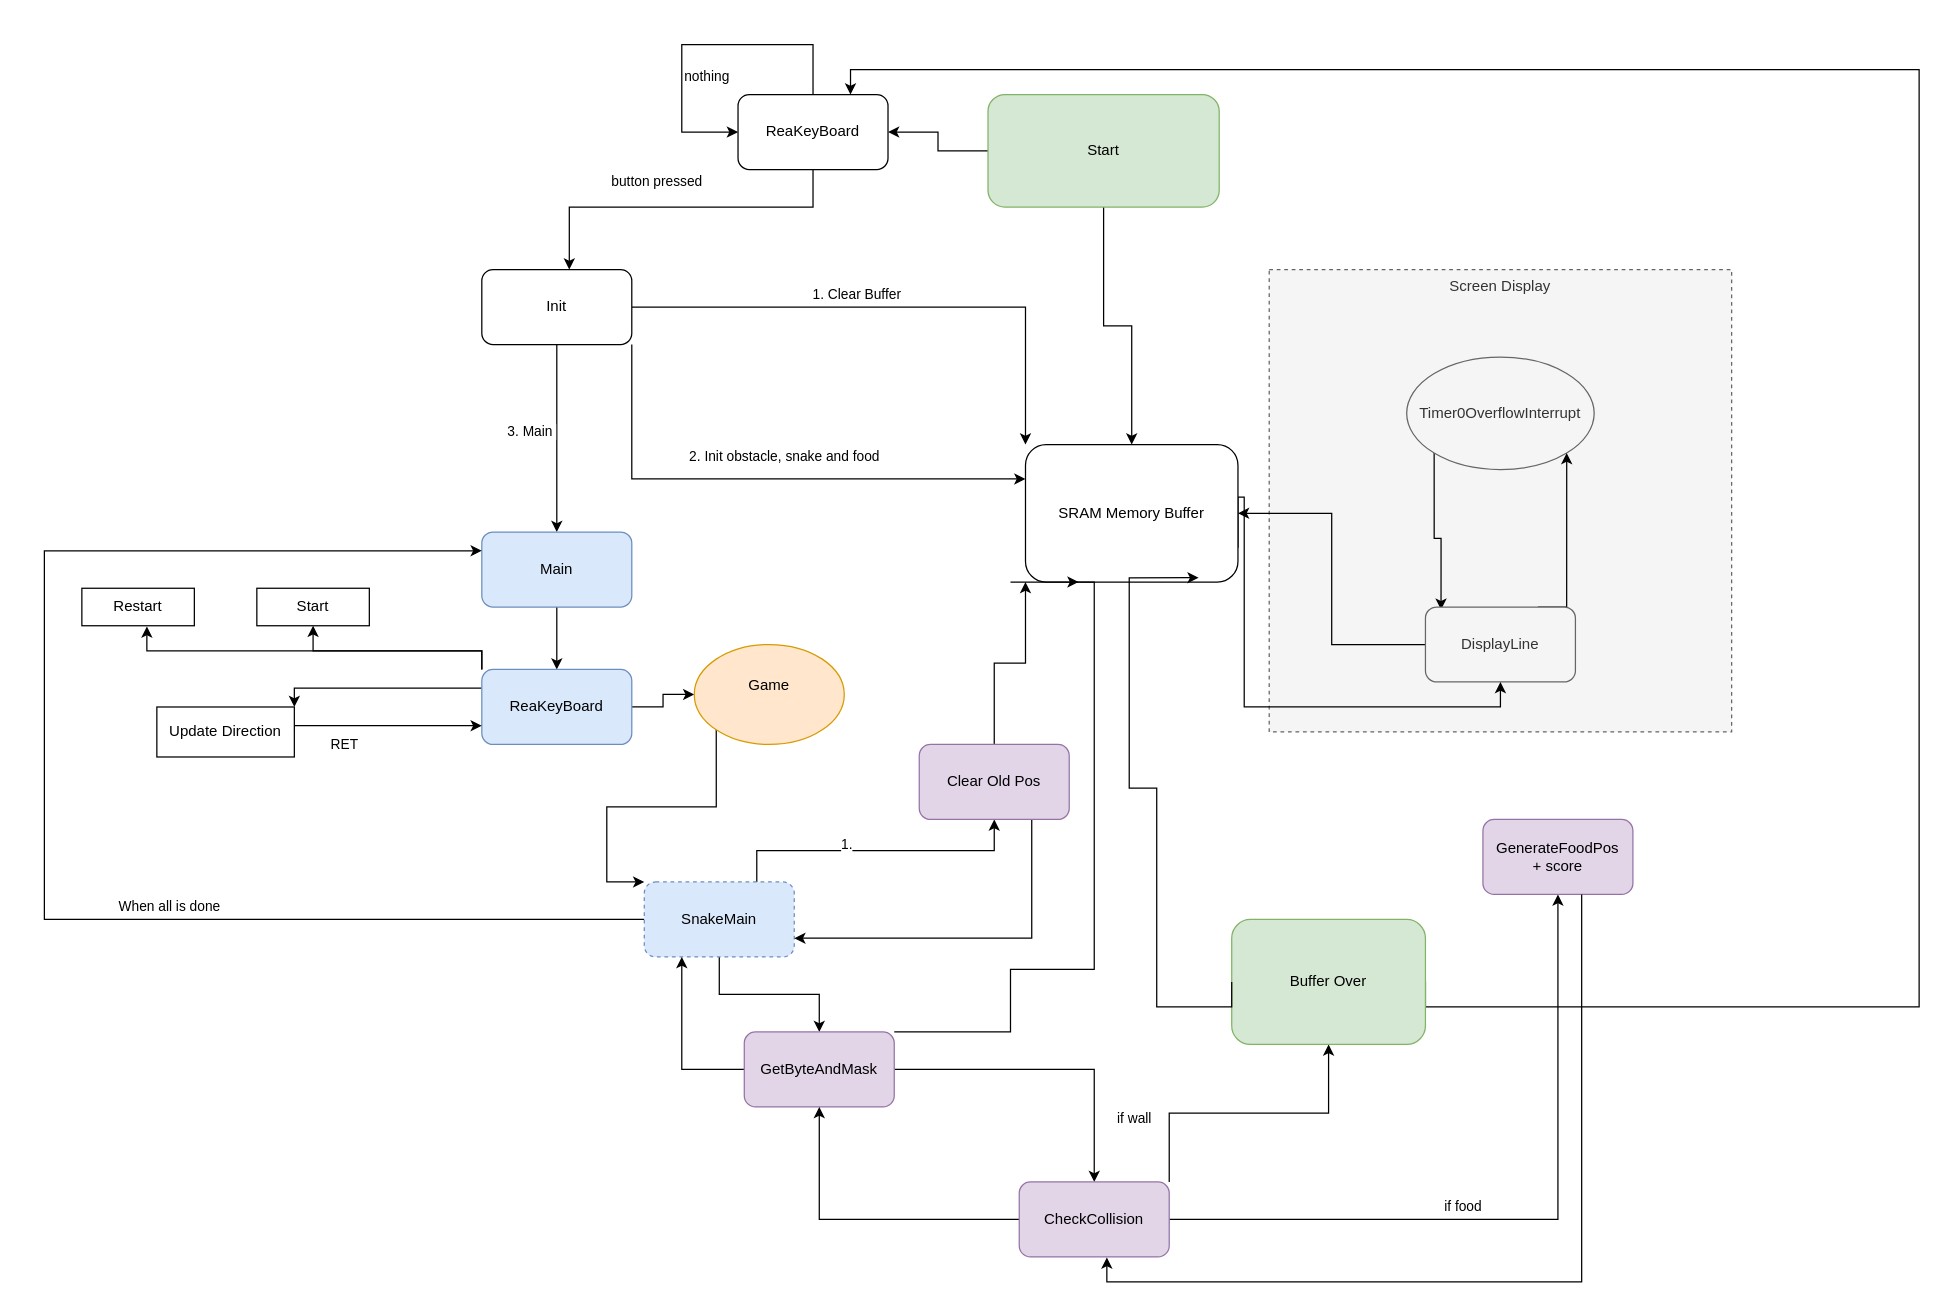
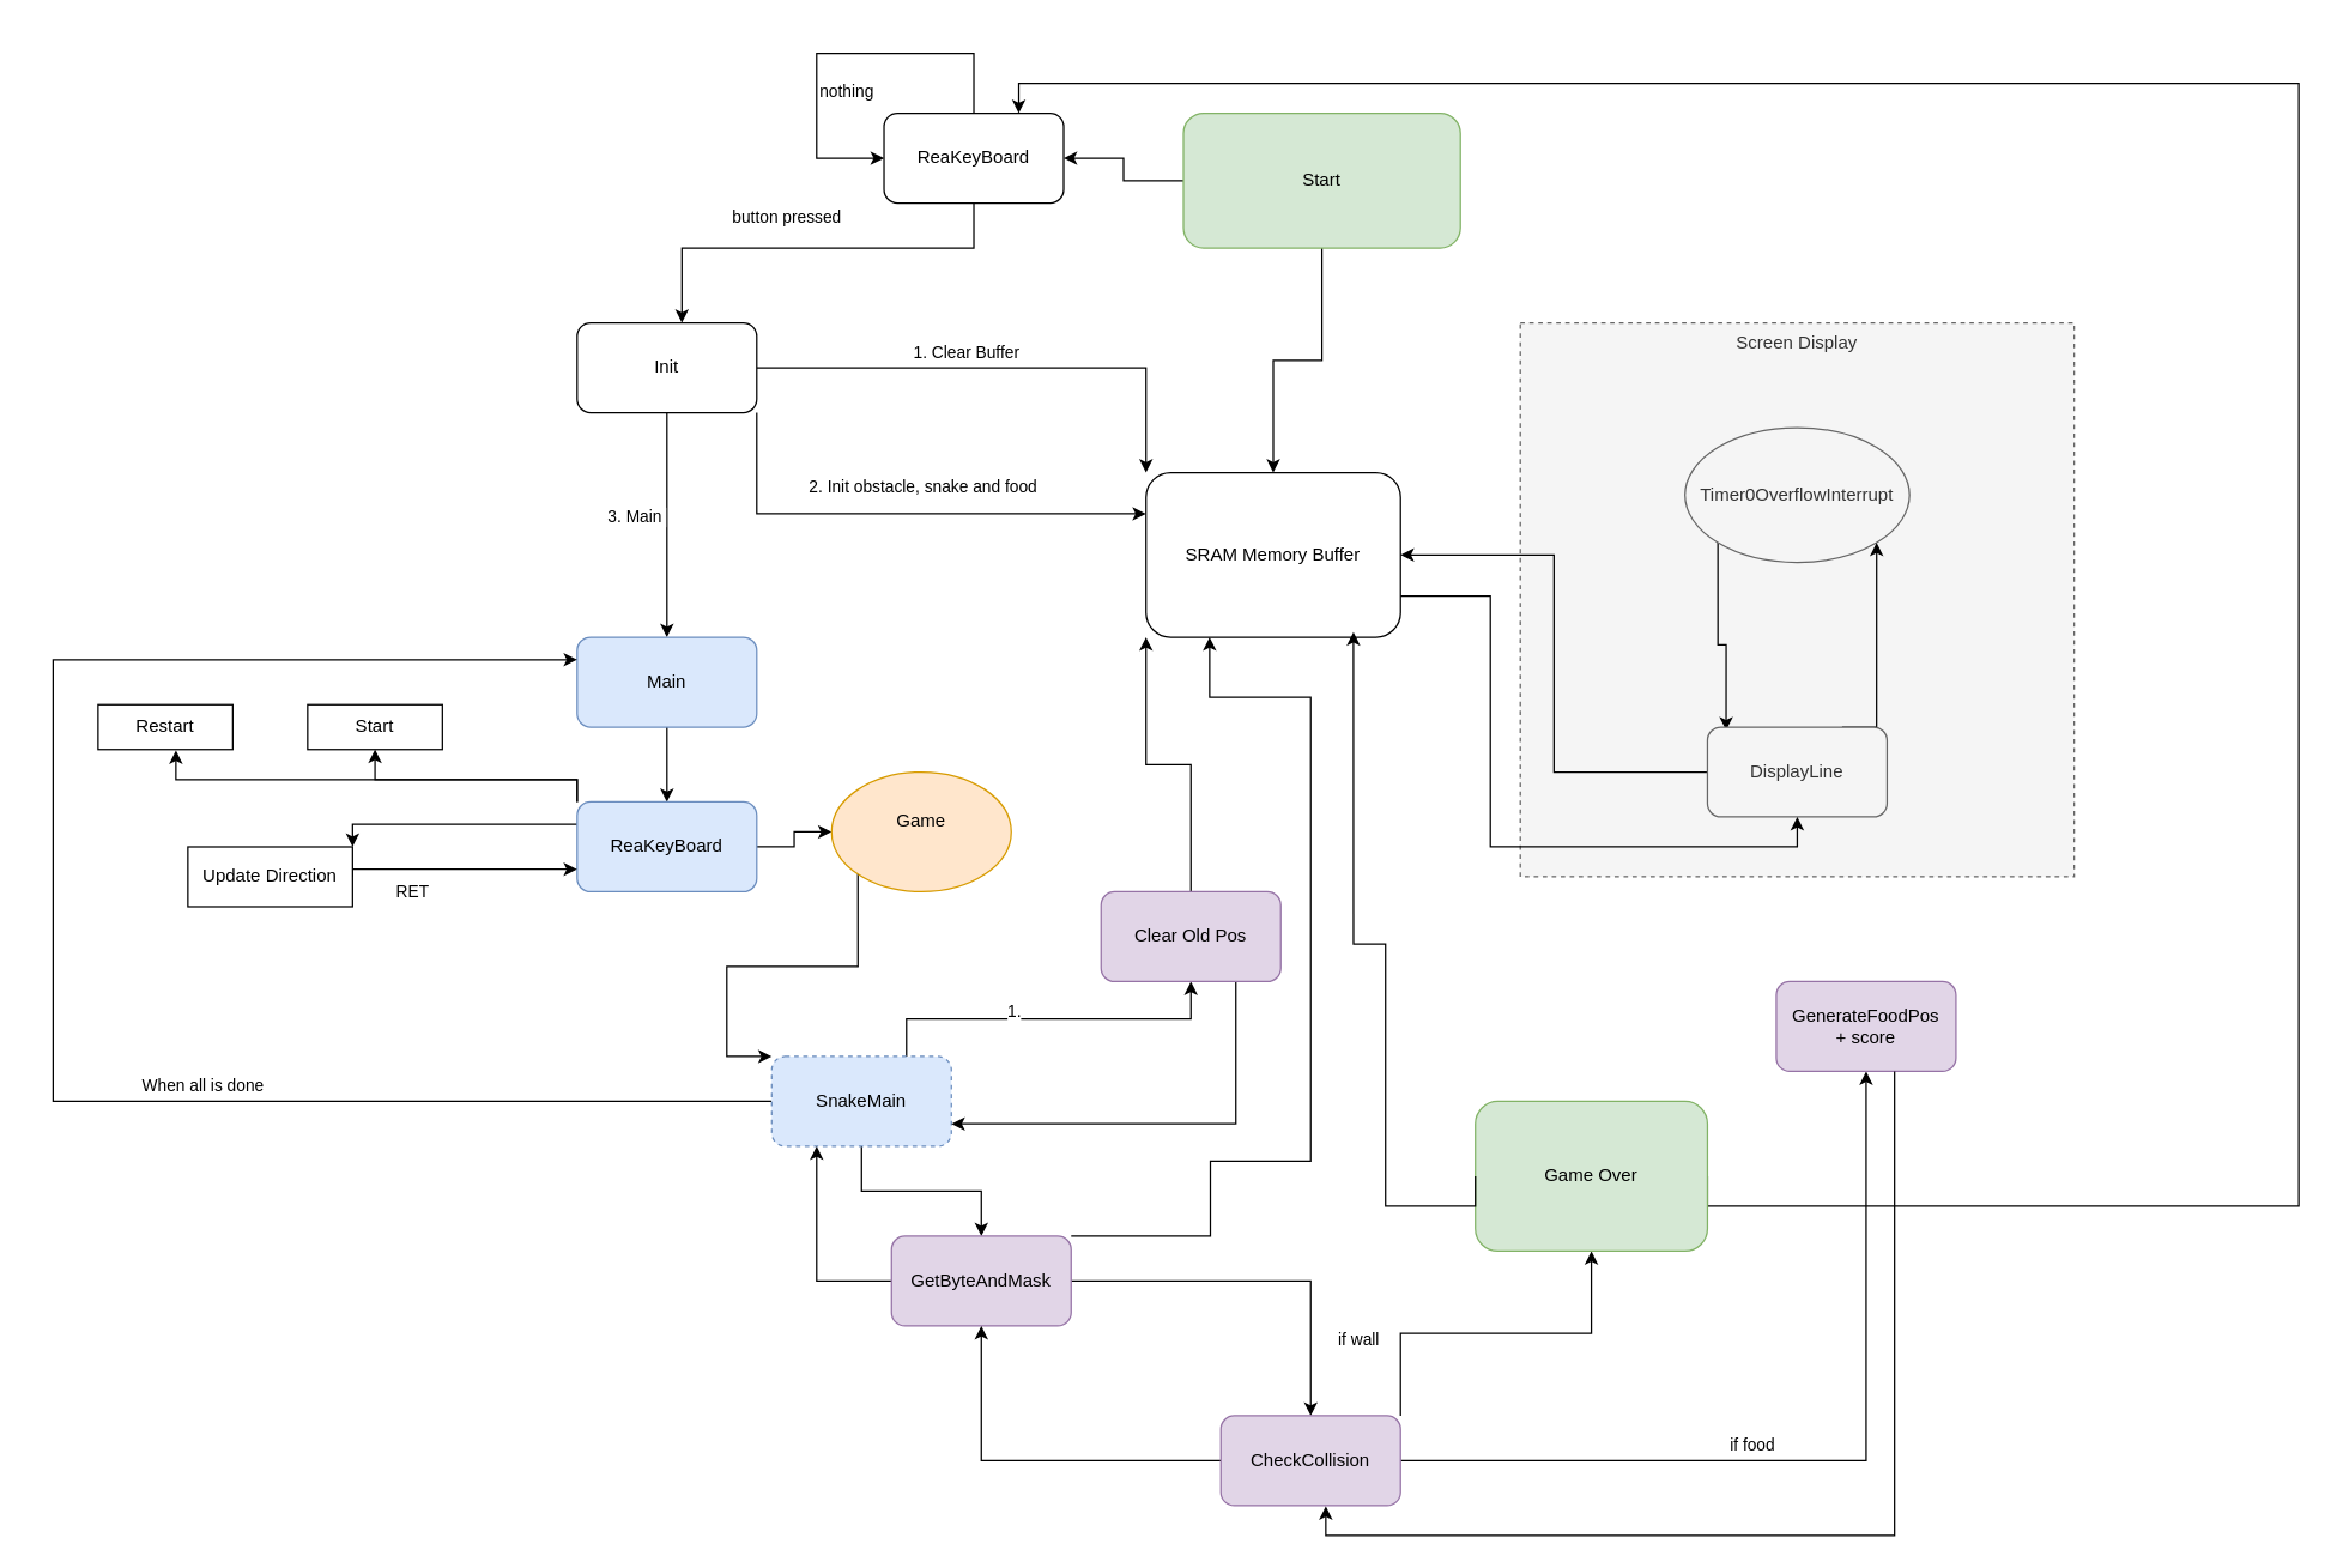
- <mxCell id="14" value="SRAM Memory Buffer" style="rounded=1;whiteSpace=wrap;html=1;" parent="1" vertex="1"><mxGeometry x="805" y="340" width="170" height="110" as="geometry" /></mxCell>
+ <mxCell id="14" value="SRAM Memory Buffer" style="rounded=1;whiteSpace=wrap;html=1;" parent="1" vertex="1"><mxGeometry x="750" y="300" width="170" height="110" as="geometry" /></mxCell>
- <mxCell id="55" value="Buffer Over" style="whiteSpace=wrap;html=1;fillColor=#d5e8d4;strokeColor=#82b366;rounded=1;" parent="1" vertex="1"><mxGeometry x="970" y="720" width="155" height="100" as="geometry" /></mxCell>
+ <mxCell id="55" value="Game Over" style="whiteSpace=wrap;html=1;fillColor=#d5e8d4;strokeColor=#82b366;rounded=1;" parent="1" vertex="1"><mxGeometry x="970" y="720" width="155" height="100" as="geometry" /></mxCell>
